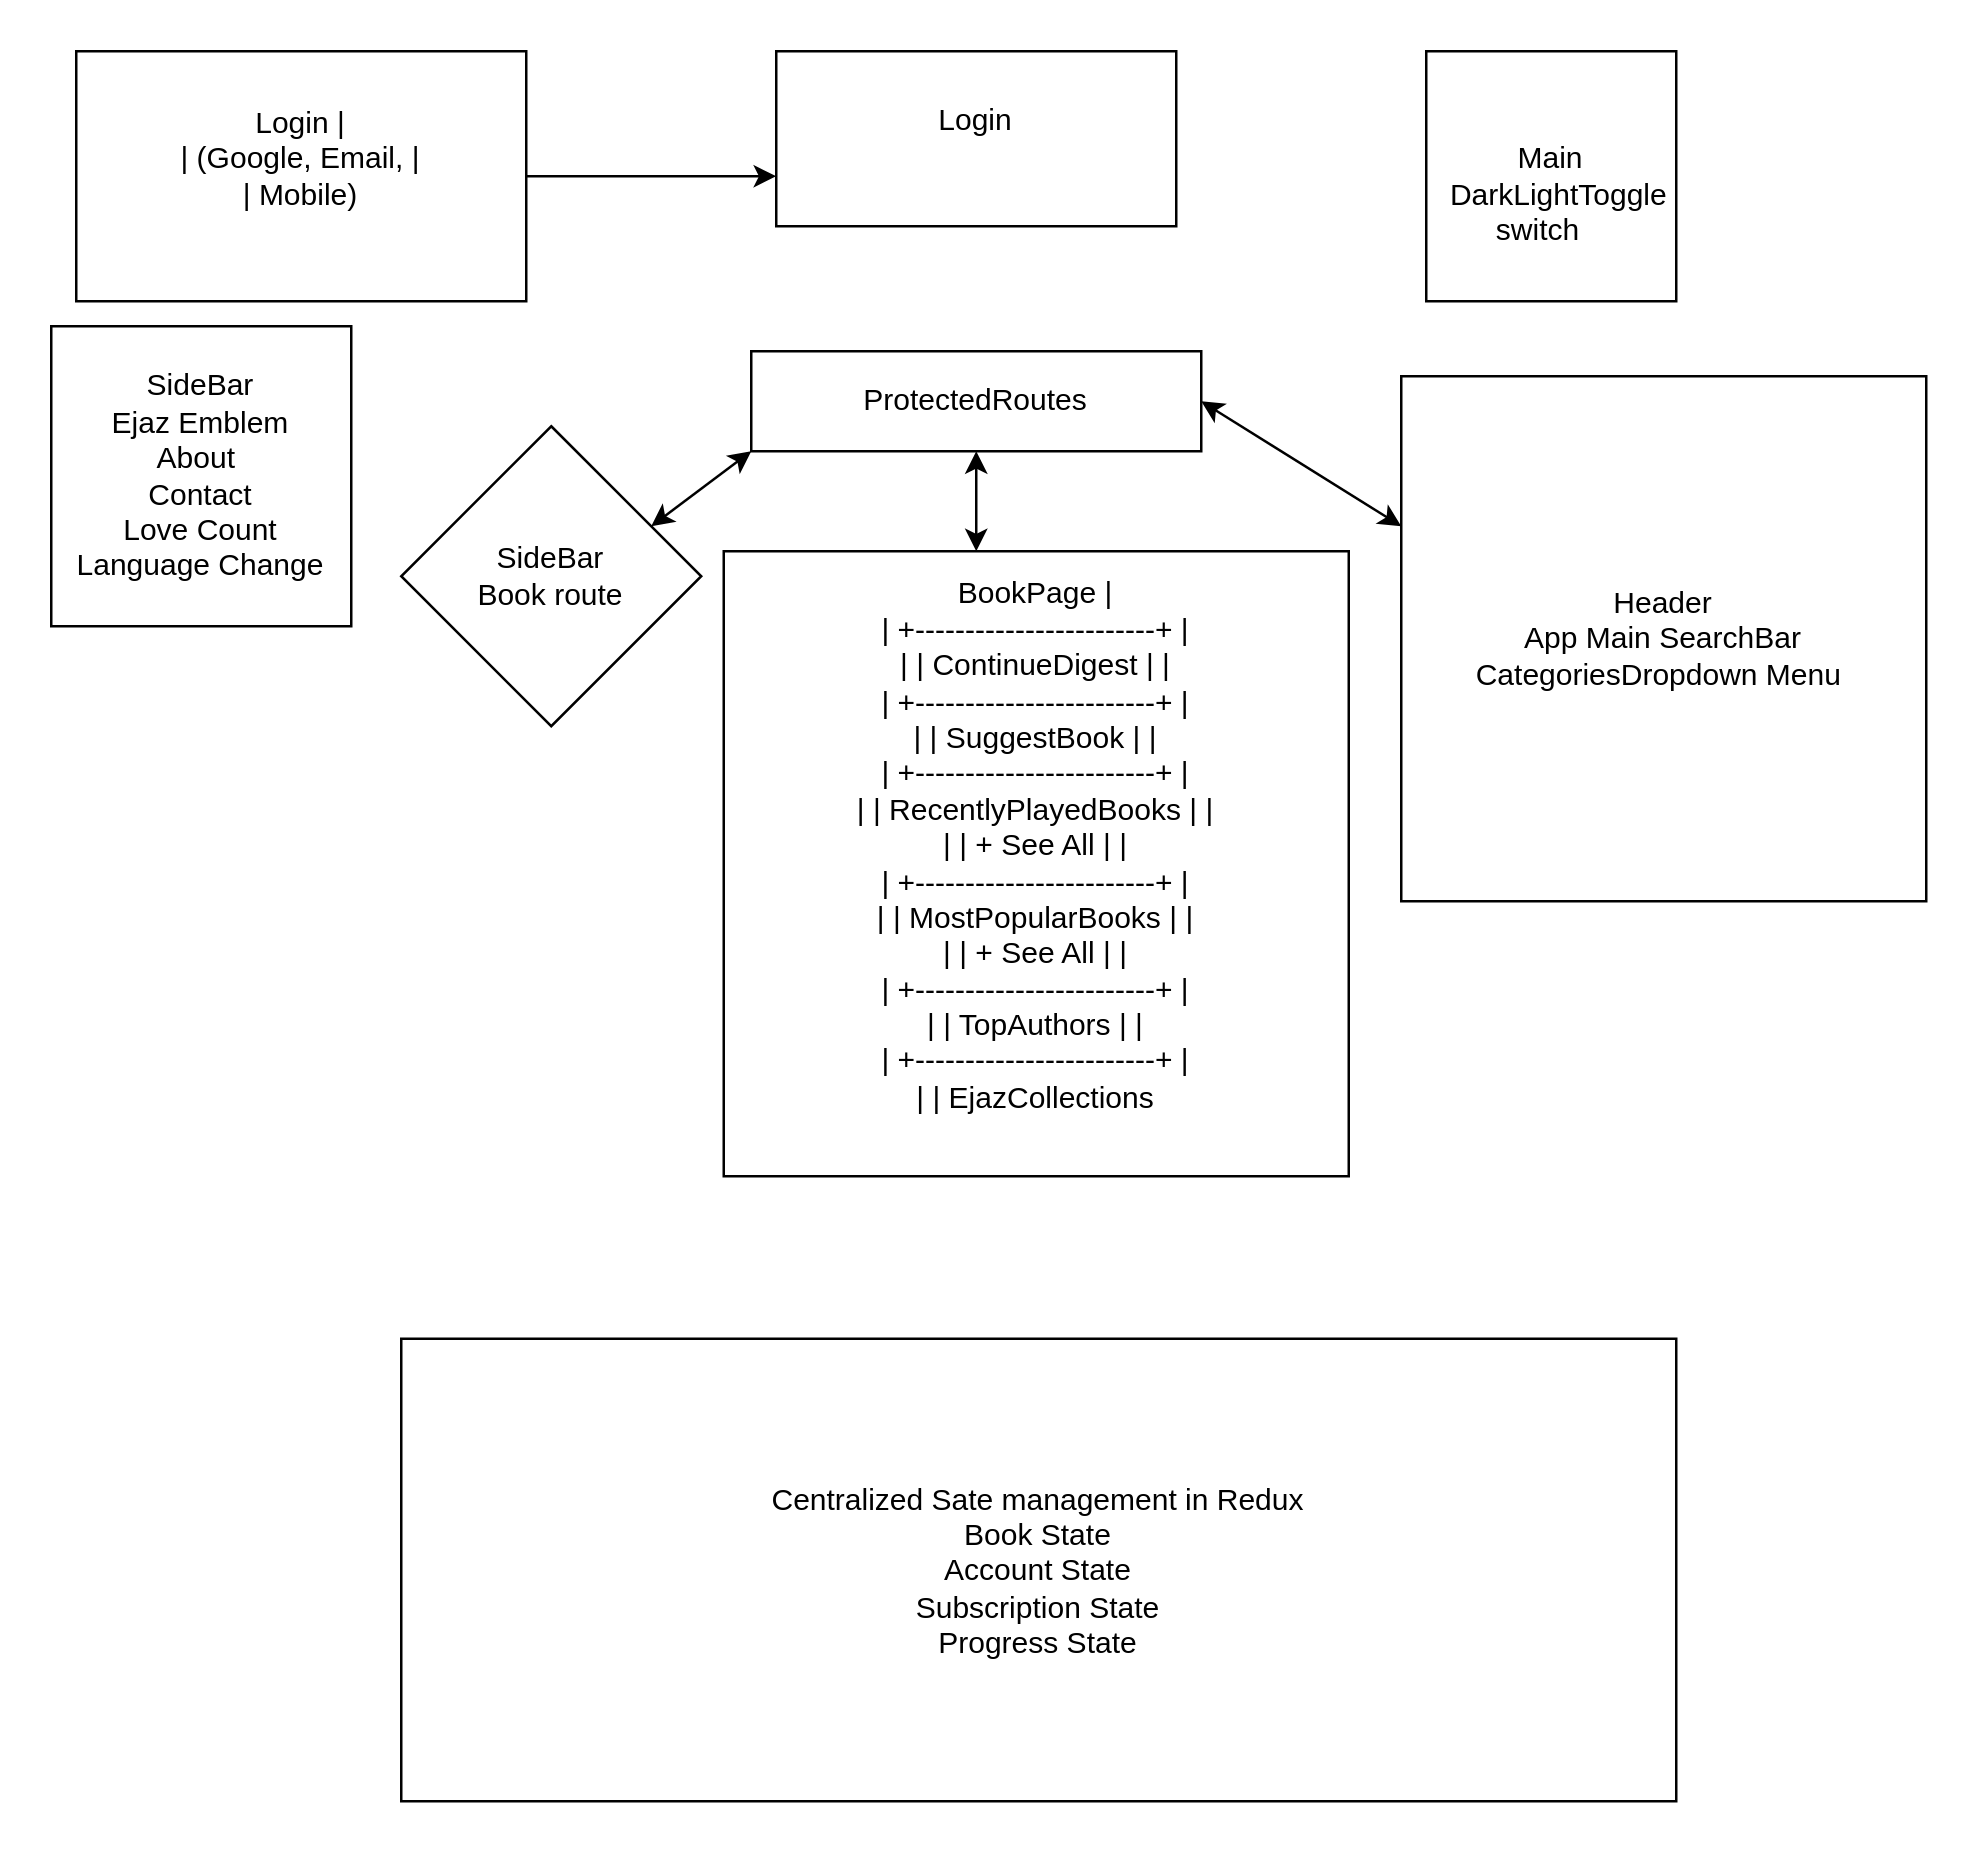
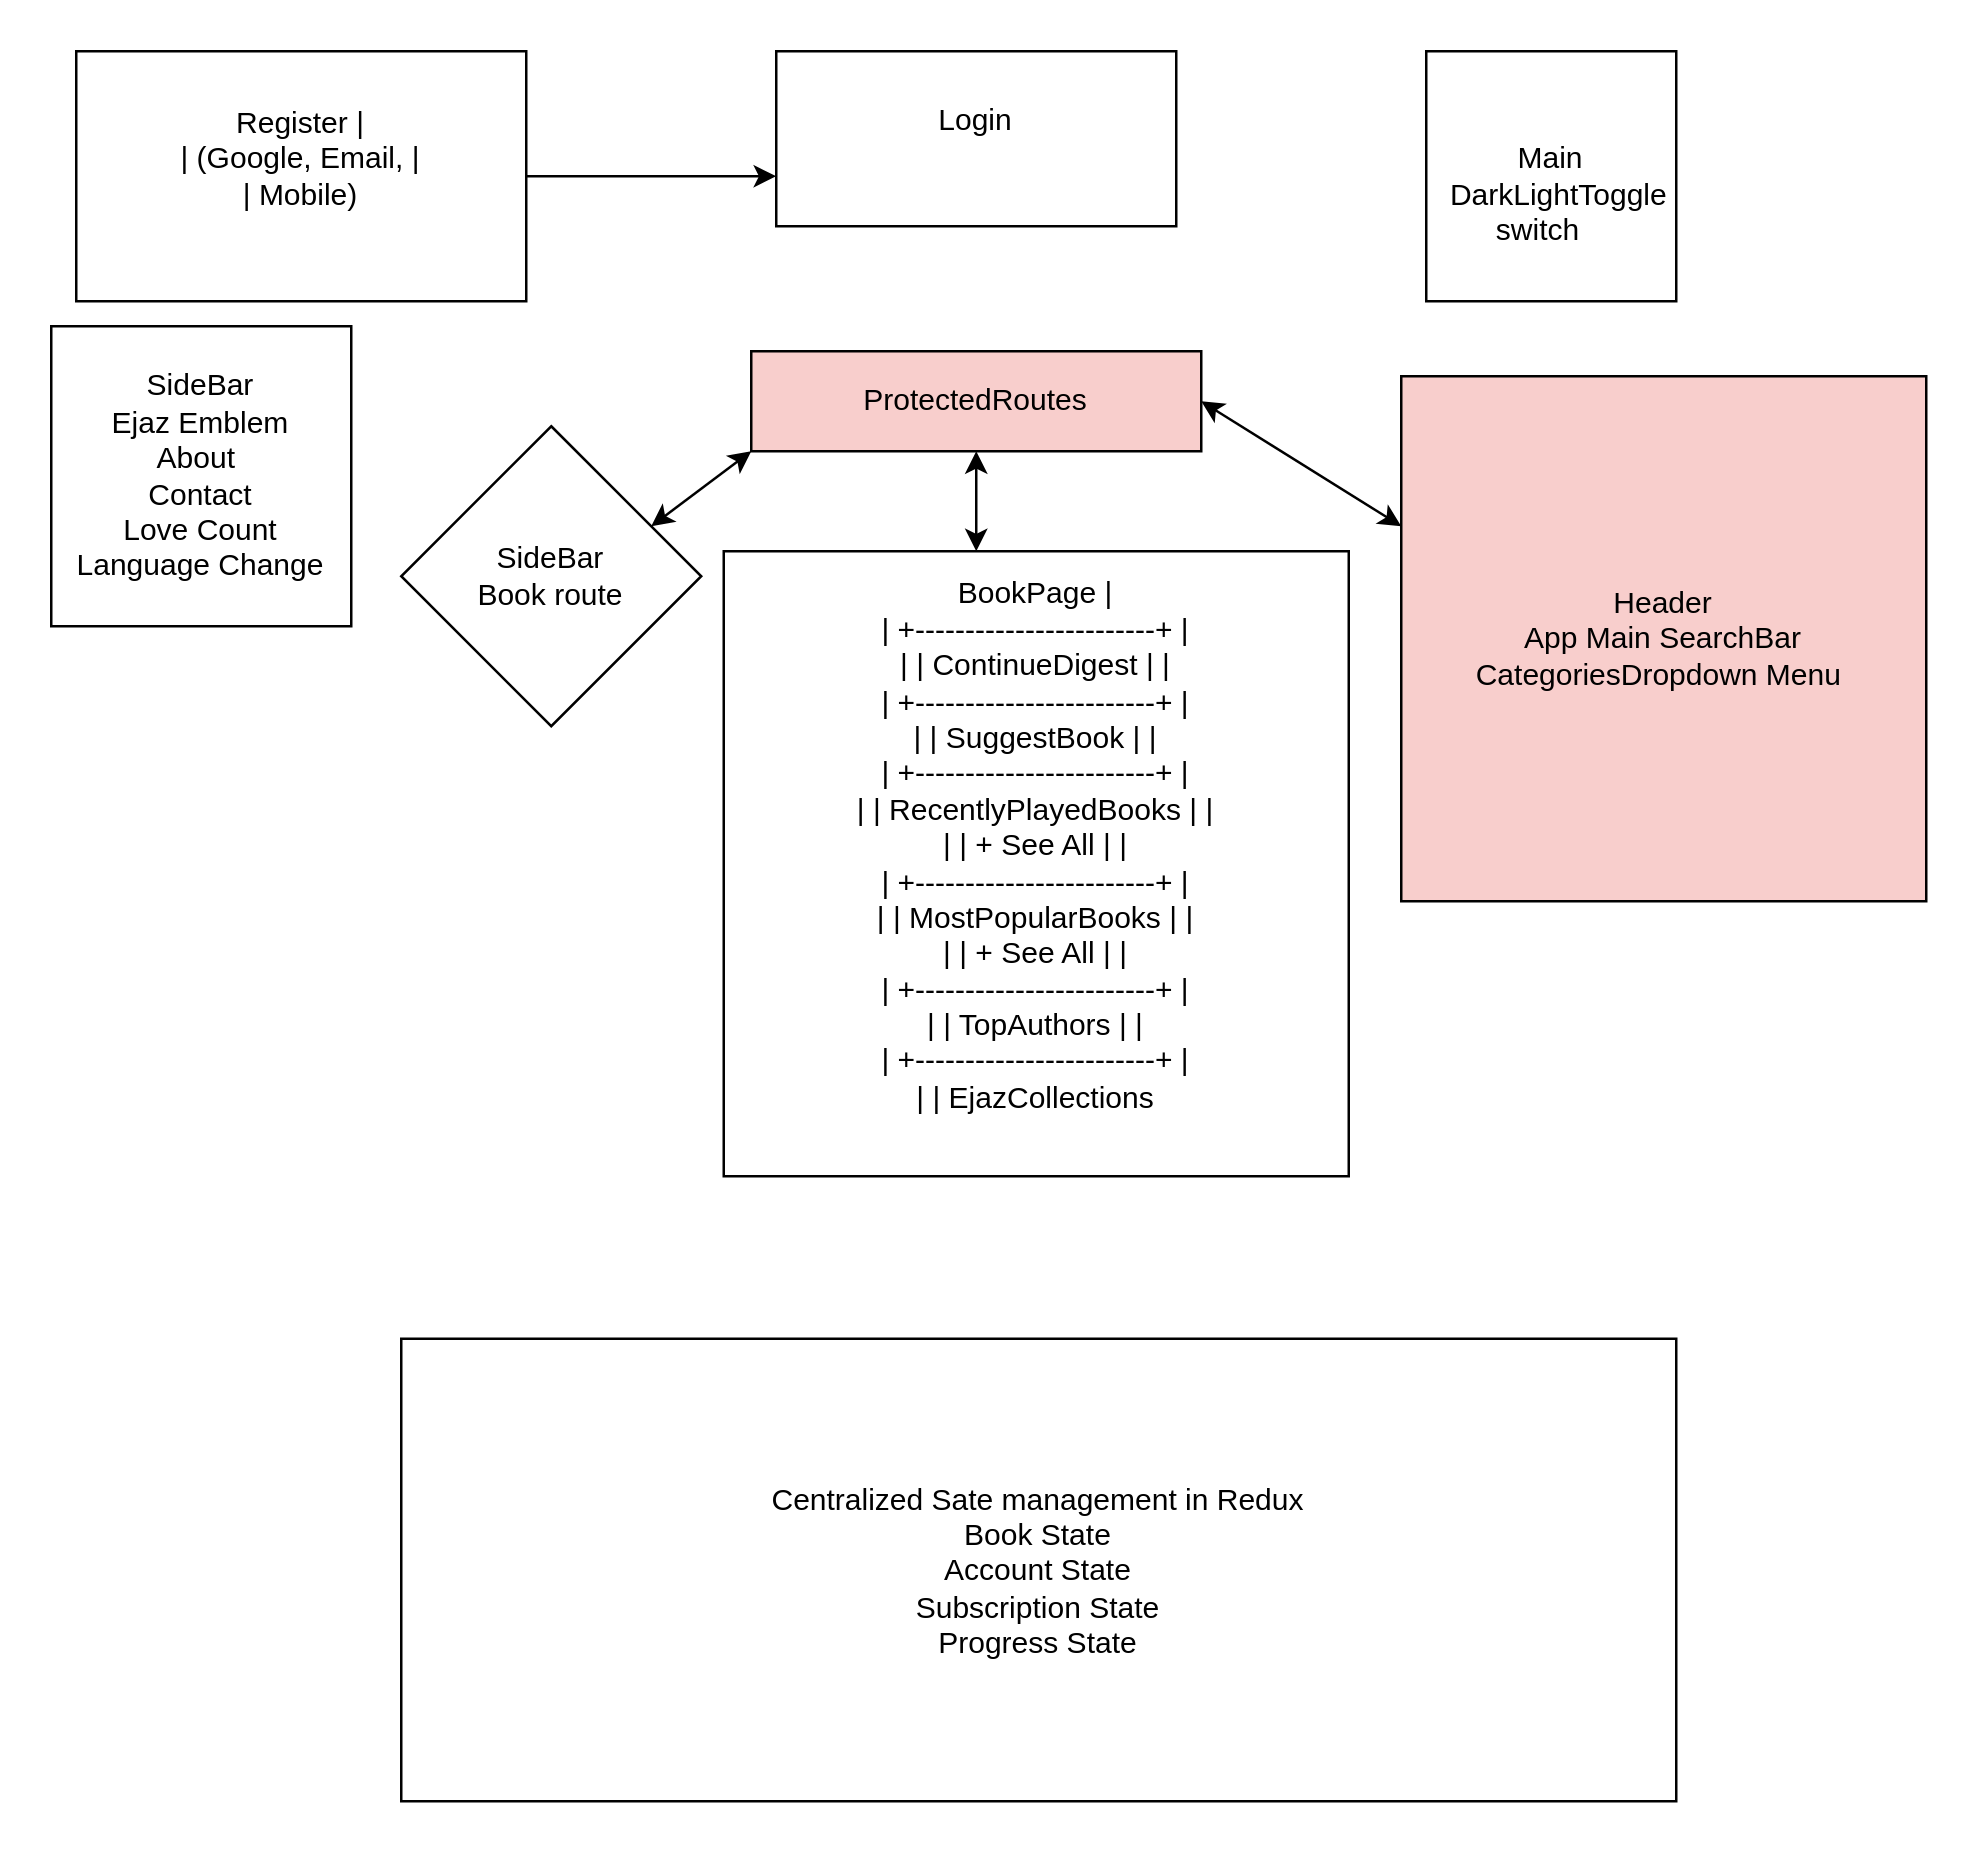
- <mxCell id="2" value="&#10;   Login         &lt;span class=&quot;hljs-operator&quot;&gt;|&lt;/span&gt;&#10;&lt;span class=&quot;hljs-operator&quot;&gt;|&lt;/span&gt;  (Google, Email,    &lt;span class=&quot;hljs-operator&quot;&gt;|&lt;/span&gt;&#10;&lt;span class=&quot;hljs-operator&quot;&gt;|&lt;/span&gt;    Mobile) &#10;&#10;" style="rounded=0;whiteSpace=wrap;html=1;" vertex="1" parent="1"><mxGeometry x="30" y="20" width="180" height="100" as="geometry" /></mxCell>
+ <mxCell id="2" value="&#10;   Register         &lt;span class=&quot;hljs-operator&quot;&gt;|&lt;/span&gt;&#10;&lt;span class=&quot;hljs-operator&quot;&gt;|&lt;/span&gt;  (Google, Email,    &lt;span class=&quot;hljs-operator&quot;&gt;|&lt;/span&gt;&#10;&lt;span class=&quot;hljs-operator&quot;&gt;|&lt;/span&gt;    Mobile) &#10;&#10;" style="rounded=0;whiteSpace=wrap;html=1;" vertex="1" parent="1"><mxGeometry x="30" y="20" width="180" height="100" as="geometry" /></mxCell>
- <mxCell id="5" value="&lt;br&gt;      ProtectedRoutes&lt;div&gt;&lt;br/&gt;&lt;/div&gt;" style="rounded=0;whiteSpace=wrap;html=1;" vertex="1" parent="1"><mxGeometry x="300" y="140" width="180" height="40" as="geometry" /></mxCell>
+ <mxCell id="5" value="&lt;br&gt;      ProtectedRoutes&lt;div&gt;&lt;br/&gt;&lt;/div&gt;" style="rounded=0;whiteSpace=wrap;html=1;fillColor=#f8cecc;" vertex="1" parent="1"><mxGeometry x="300" y="140" width="180" height="40" as="geometry" /></mxCell>
- <mxCell id="9" value="Header&lt;br&gt;App Main SearchBar  &lt;div&gt;CategoriesDropdown Menu&amp;nbsp;&lt;br&gt;&lt;/div&gt;" style="whiteSpace=wrap;html=1;aspect=fixed;" vertex="1" parent="1"><mxGeometry x="560" y="150" width="210" height="210" as="geometry" /></mxCell>
+ <mxCell id="9" value="Header&lt;br&gt;App Main SearchBar  &lt;div&gt;CategoriesDropdown Menu&amp;nbsp;&lt;br&gt;&lt;/div&gt;" style="whiteSpace=wrap;html=1;aspect=fixed;fillColor=#f8cecc;" vertex="1" parent="1"><mxGeometry x="560" y="150" width="210" height="210" as="geometry" /></mxCell>
